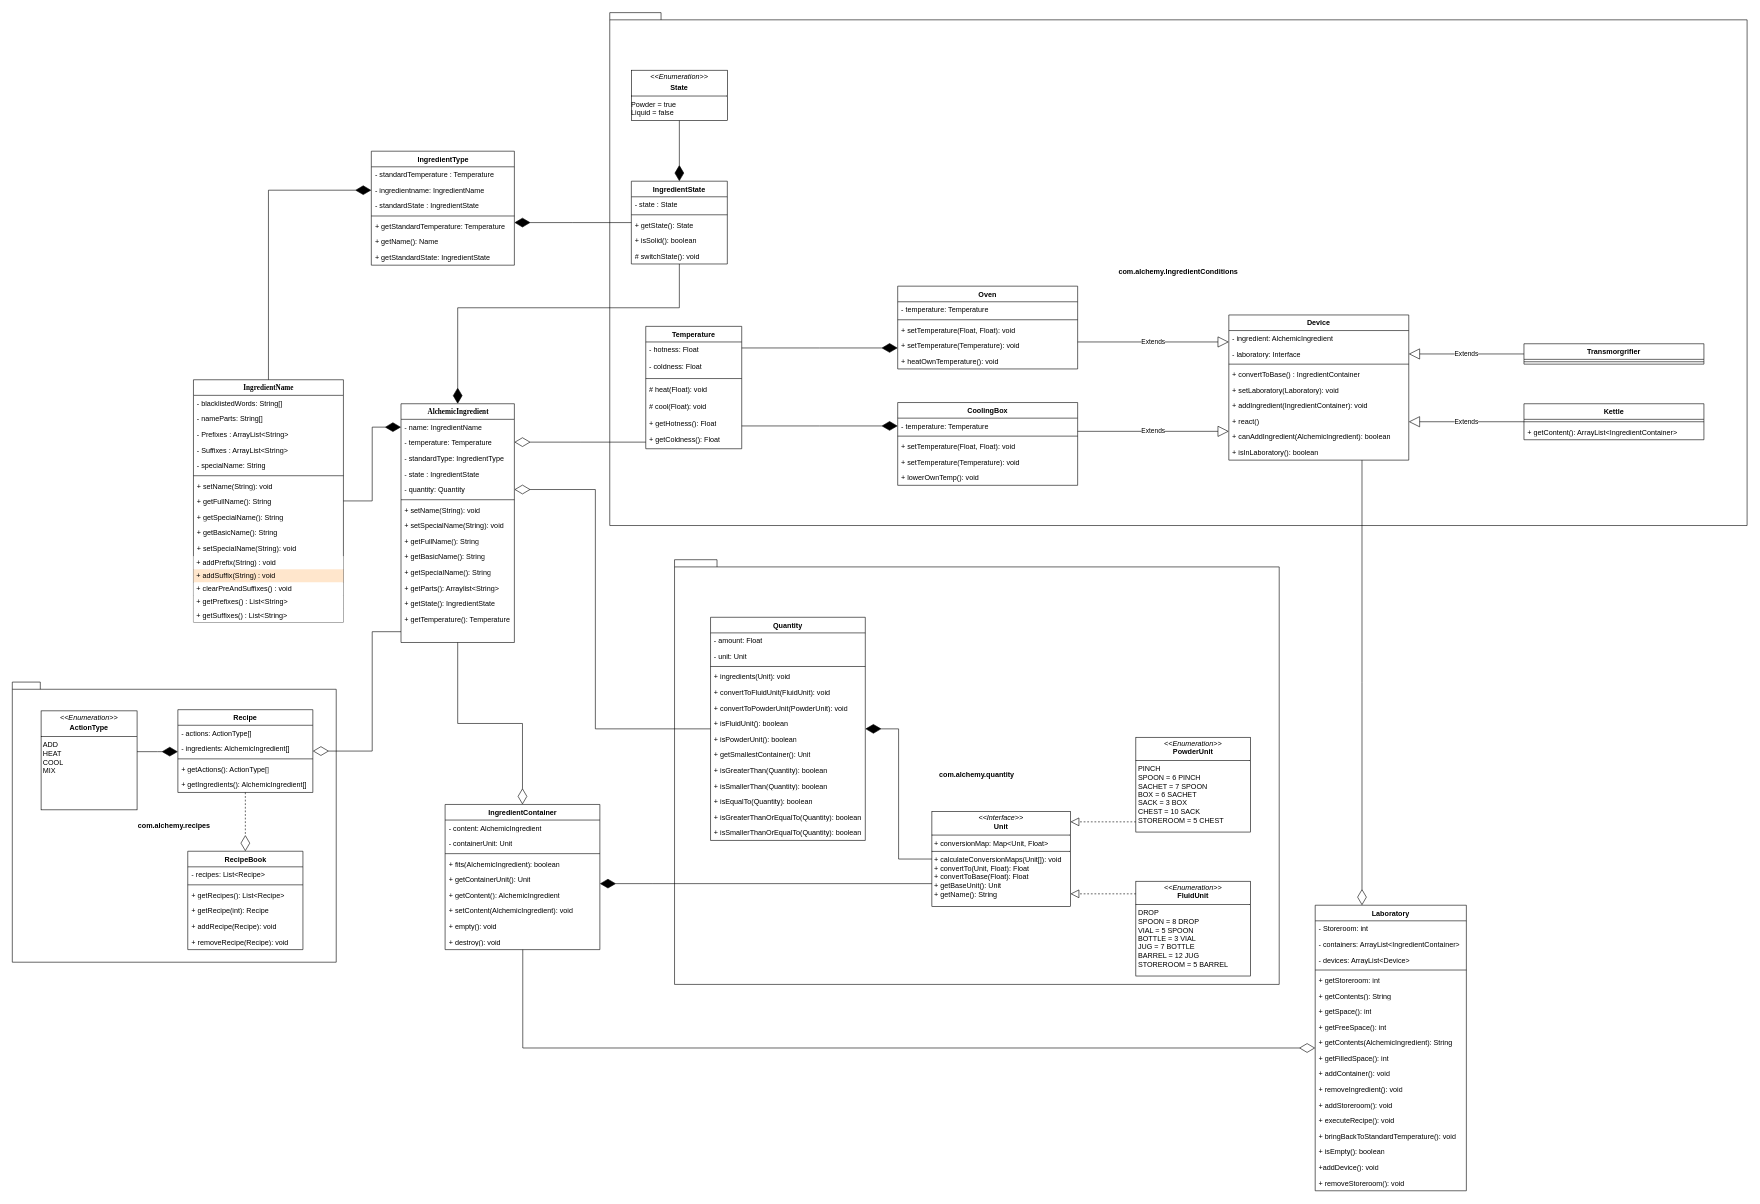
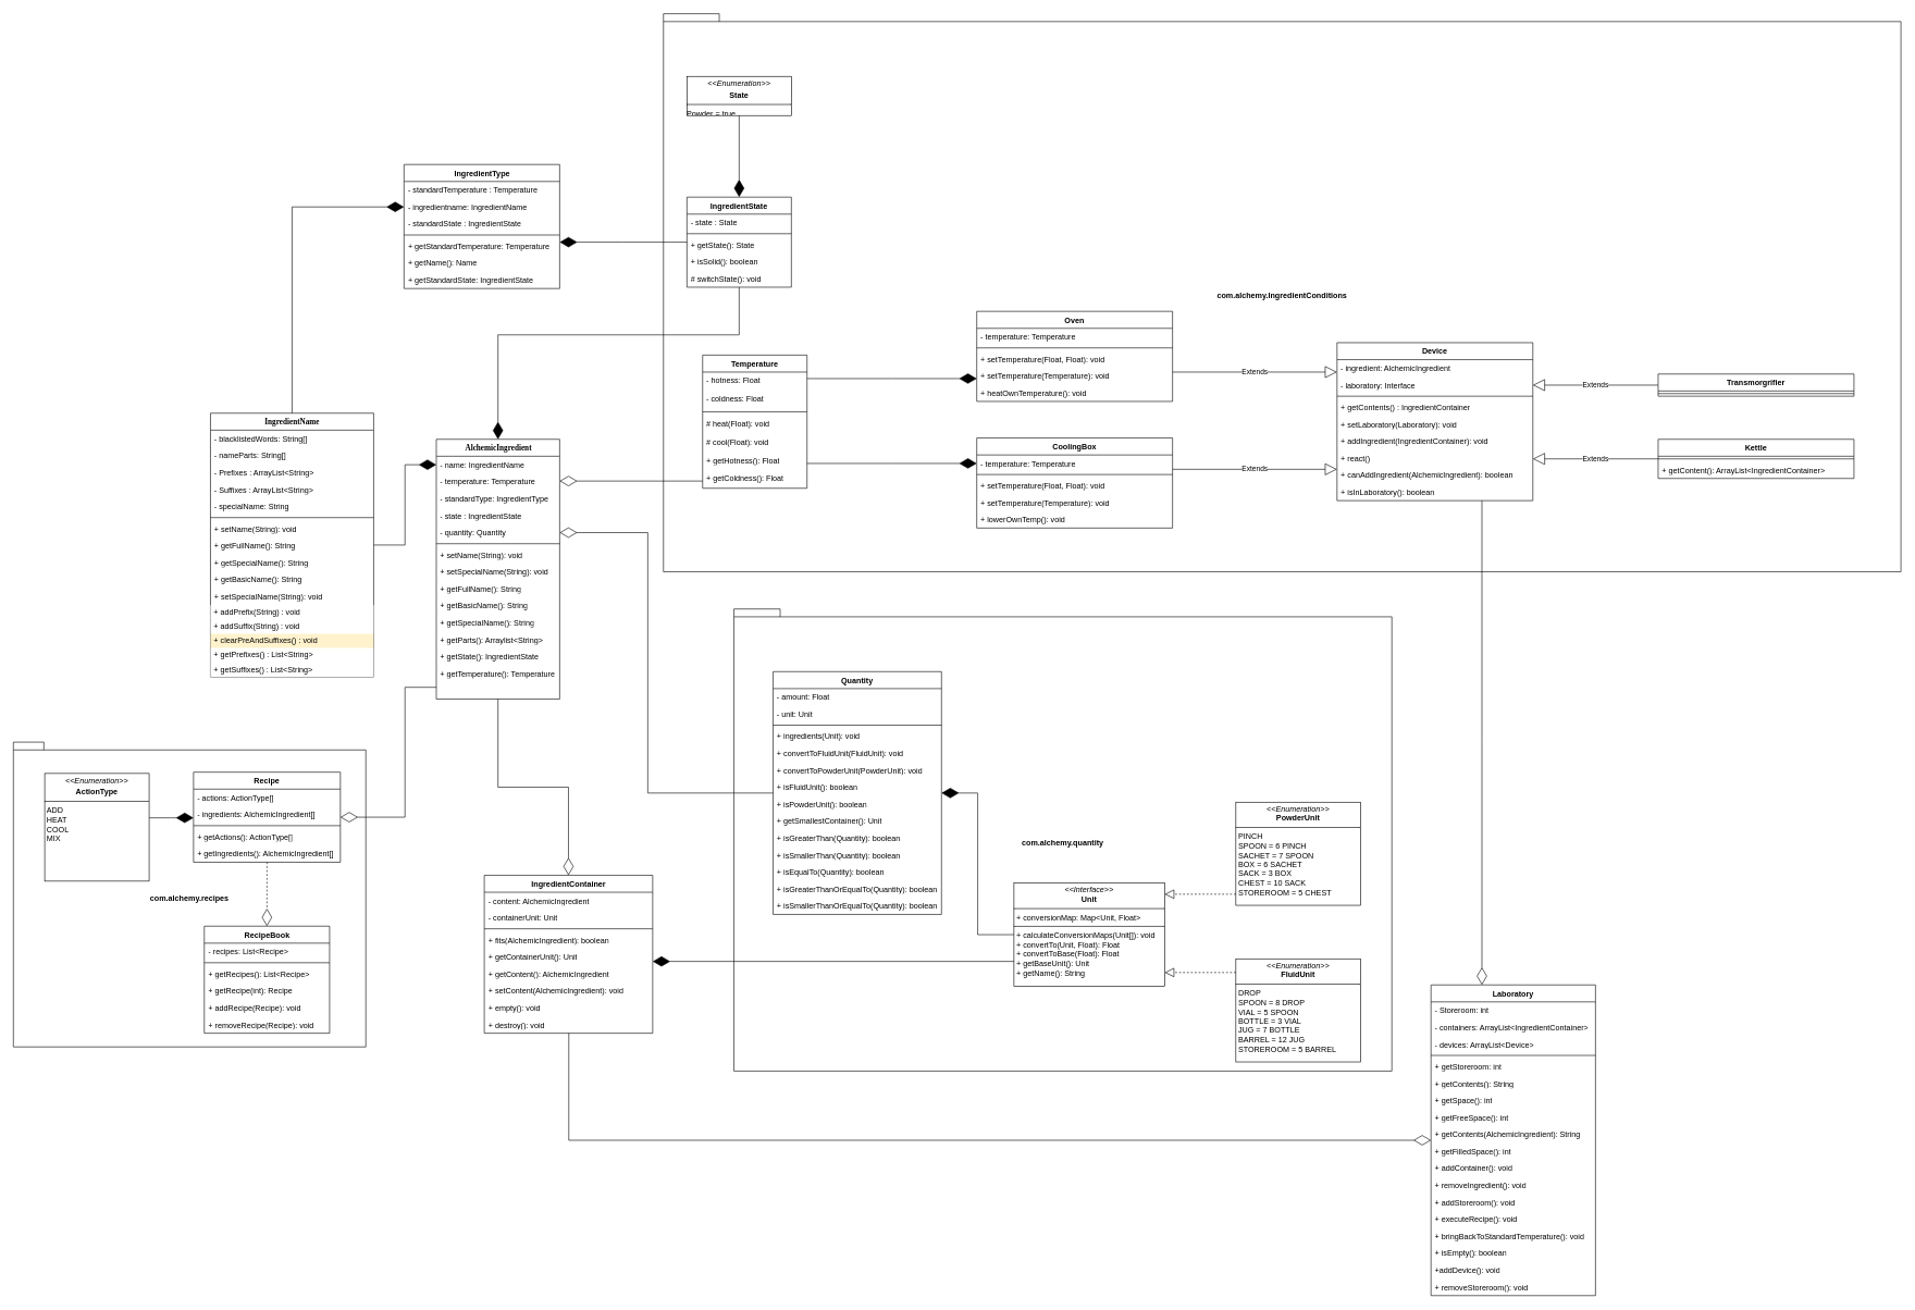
- <mxCell id="119" value="&lt;p style=&quot;margin:0px;margin-top:4px;text-align:center;&quot;&gt;&lt;i&gt;&amp;lt;&amp;lt;Enumeration&amp;gt;&amp;gt;&lt;/i&gt;&lt;/p&gt;&lt;p style=&quot;margin:0px;margin-top:4px;text-align:center;&quot;&gt;&lt;b&gt;State&lt;/b&gt;&lt;br&gt;&lt;/p&gt;&lt;hr size=&quot;1&quot; style=&quot;border-style:solid;&quot;&gt;&lt;div&gt;Powder = true&lt;/div&gt;&lt;div&gt;Liquid = false&lt;br&gt;&lt;/div&gt;" style="verticalAlign=top;align=left;overflow=fill;html=1;whiteSpace=wrap;" parent="1" vertex="1"><mxGeometry x="1052" y="116" width="160" height="84" as="geometry" /></mxCell>
+ <mxCell id="119" value="&lt;p style=&quot;margin:0px;margin-top:4px;text-align:center;&quot;&gt;&lt;i&gt;&amp;lt;&amp;lt;Enumeration&amp;gt;&amp;gt;&lt;/i&gt;&lt;/p&gt;&lt;p style=&quot;margin:0px;margin-top:4px;text-align:center;&quot;&gt;&lt;b&gt;State&lt;/b&gt;&lt;br&gt;&lt;/p&gt;&lt;hr size=&quot;1&quot; style=&quot;border-style:solid;&quot;&gt;&lt;div&gt;Powder = true&lt;/div&gt;&lt;div&gt;Liquid = false&lt;br&gt;&lt;/div&gt;" style="verticalAlign=top;align=left;overflow=fill;html=1;whiteSpace=wrap;" parent="1" vertex="1"><mxGeometry x="1052" y="116" width="160" height="60" as="geometry" /></mxCell>
- <mxCell id="84" value="+ convertToBase() : IngredientContainer" style="text;align=left;verticalAlign=top;spacingLeft=4;spacingRight=4;overflow=hidden;rotatable=0;points=[[0,0.5],[1,0.5]];portConstraint=eastwest;whiteSpace=wrap;html=1;" parent="80" vertex="1"><mxGeometry y="86" width="300" height="26" as="geometry" /></mxCell>
+ <mxCell id="84" value="+ getContents() : IngredientContainer" style="text;align=left;verticalAlign=top;spacingLeft=4;spacingRight=4;overflow=hidden;rotatable=0;points=[[0,0.5],[1,0.5]];portConstraint=eastwest;whiteSpace=wrap;html=1;" parent="80" vertex="1"><mxGeometry y="86" width="300" height="26" as="geometry" /></mxCell>
- <mxCell id="17" value="&amp;nbsp;+ addSuffix(String) : void" style="html=1;whiteSpace=wrap;align=left;strokeColor=none;fillColor=#ffe6cc;" parent="4" vertex="1"><mxGeometry y="316" width="250" height="22" as="geometry" /></mxCell>
+ <mxCell id="17" value="&amp;nbsp;+ addSuffix(String) : void" style="html=1;whiteSpace=wrap;align=left;strokeColor=none;" parent="4" vertex="1"><mxGeometry y="316" width="250" height="22" as="geometry" /></mxCell>
- <mxCell id="18" value="&amp;nbsp;+ clearPreAndSuffixes() : void" style="html=1;whiteSpace=wrap;align=left;strokeColor=none;" parent="4" vertex="1"><mxGeometry y="338" width="250" height="22" as="geometry" /></mxCell>
+ <mxCell id="18" value="&amp;nbsp;+ clearPreAndSuffixes() : void" style="html=1;whiteSpace=wrap;align=left;strokeColor=none;fillColor=#fff2cc;" parent="4" vertex="1"><mxGeometry y="338" width="250" height="22" as="geometry" /></mxCell>
